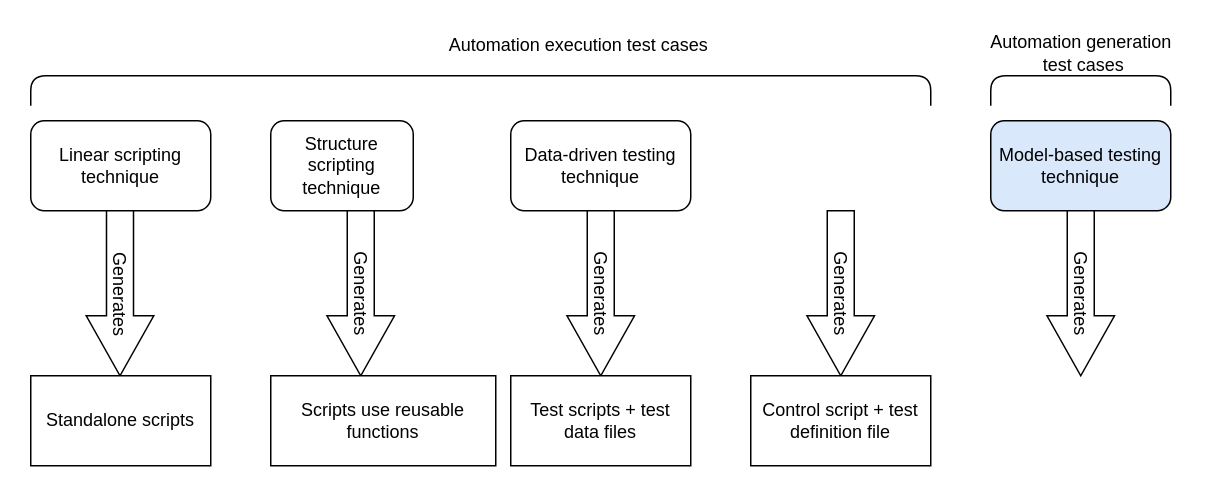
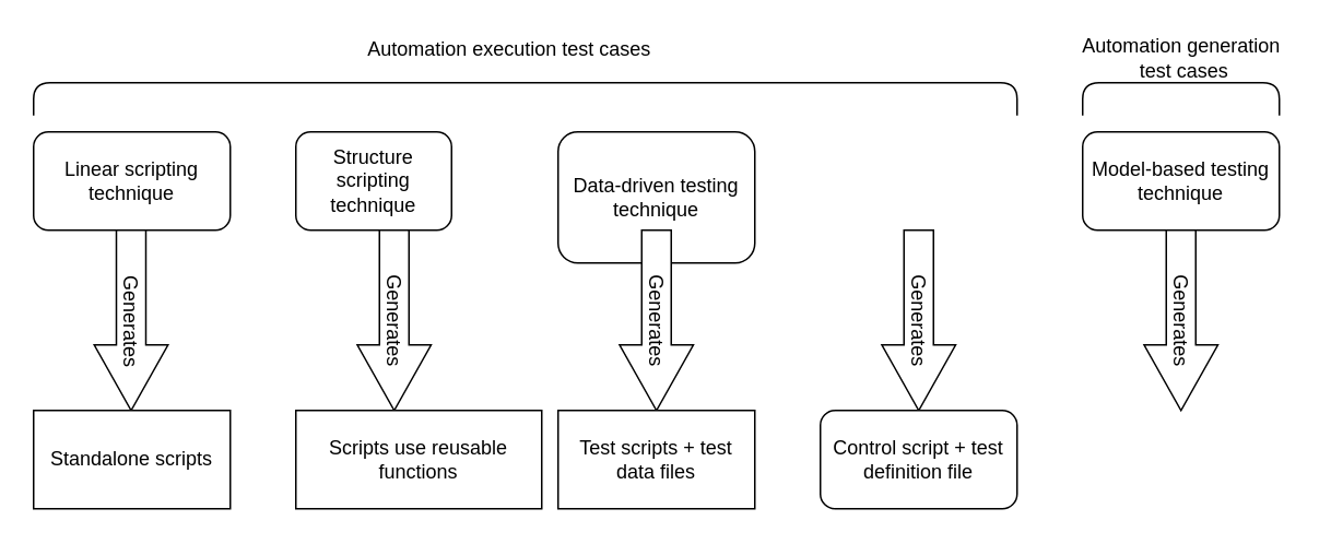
- <mxCell id="18" value="&lt;span&gt;Automation execution test cases&lt;/span&gt;" style="text;html=1;align=center;verticalAlign=middle;resizable=0;points=[];autosize=1;strokeColor=none;" vertex="1" parent="1"><mxGeometry x="290" y="20" width="190" height="20" as="geometry" /></mxCell>
+ <mxCell id="18" value="&lt;span&gt;Automation execution test cases&lt;/span&gt;" style="text;html=1;align=center;verticalAlign=middle;resizable=0;points=[];autosize=1;strokeColor=none;" vertex="1" parent="1"><mxGeometry x="215" y="20" width="190" height="20" as="geometry" /></mxCell>
- <mxCell id="4" value="Data-driven testing technique" style="rounded=1;whiteSpace=wrap;html=1;" vertex="1" parent="1"><mxGeometry x="340" y="80" width="120" height="60" as="geometry" /></mxCell>
+ <mxCell id="4" value="Data-driven testing technique" style="rounded=1;whiteSpace=wrap;html=1;" vertex="1" parent="1"><mxGeometry x="340" y="80" width="120" height="80" as="geometry" /></mxCell>
- <mxCell id="13" value="Model-based testing technique" style="rounded=1;whiteSpace=wrap;html=1;fillColor=#dae8fc;" vertex="1" parent="1"><mxGeometry x="660" y="80" width="120" height="60" as="geometry" /></mxCell>
+ <mxCell id="13" value="Model-based testing technique" style="rounded=1;whiteSpace=wrap;html=1;" vertex="1" parent="1"><mxGeometry x="660" y="80" width="120" height="60" as="geometry" /></mxCell>
- <mxCell id="12" value="Control script + test definition file" style="rounded=0;whiteSpace=wrap;html=1;" vertex="1" parent="1"><mxGeometry x="500" y="250" width="120" height="60" as="geometry" /></mxCell>
+ <mxCell id="12" value="Control script + test definition file" style="whiteSpace=wrap;html=1;rounded=1;" vertex="1" parent="1"><mxGeometry x="500" y="250" width="120" height="60" as="geometry" /></mxCell>
